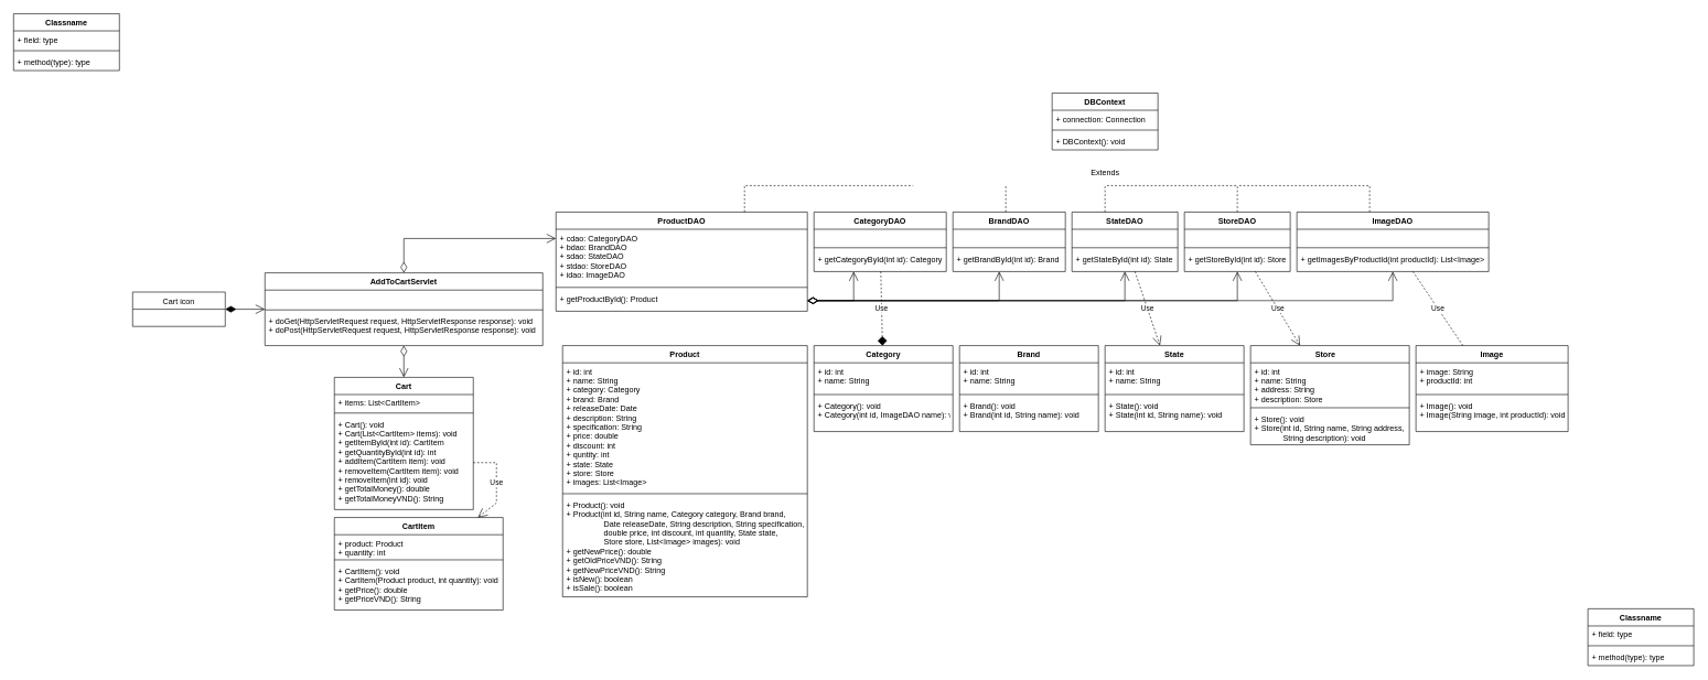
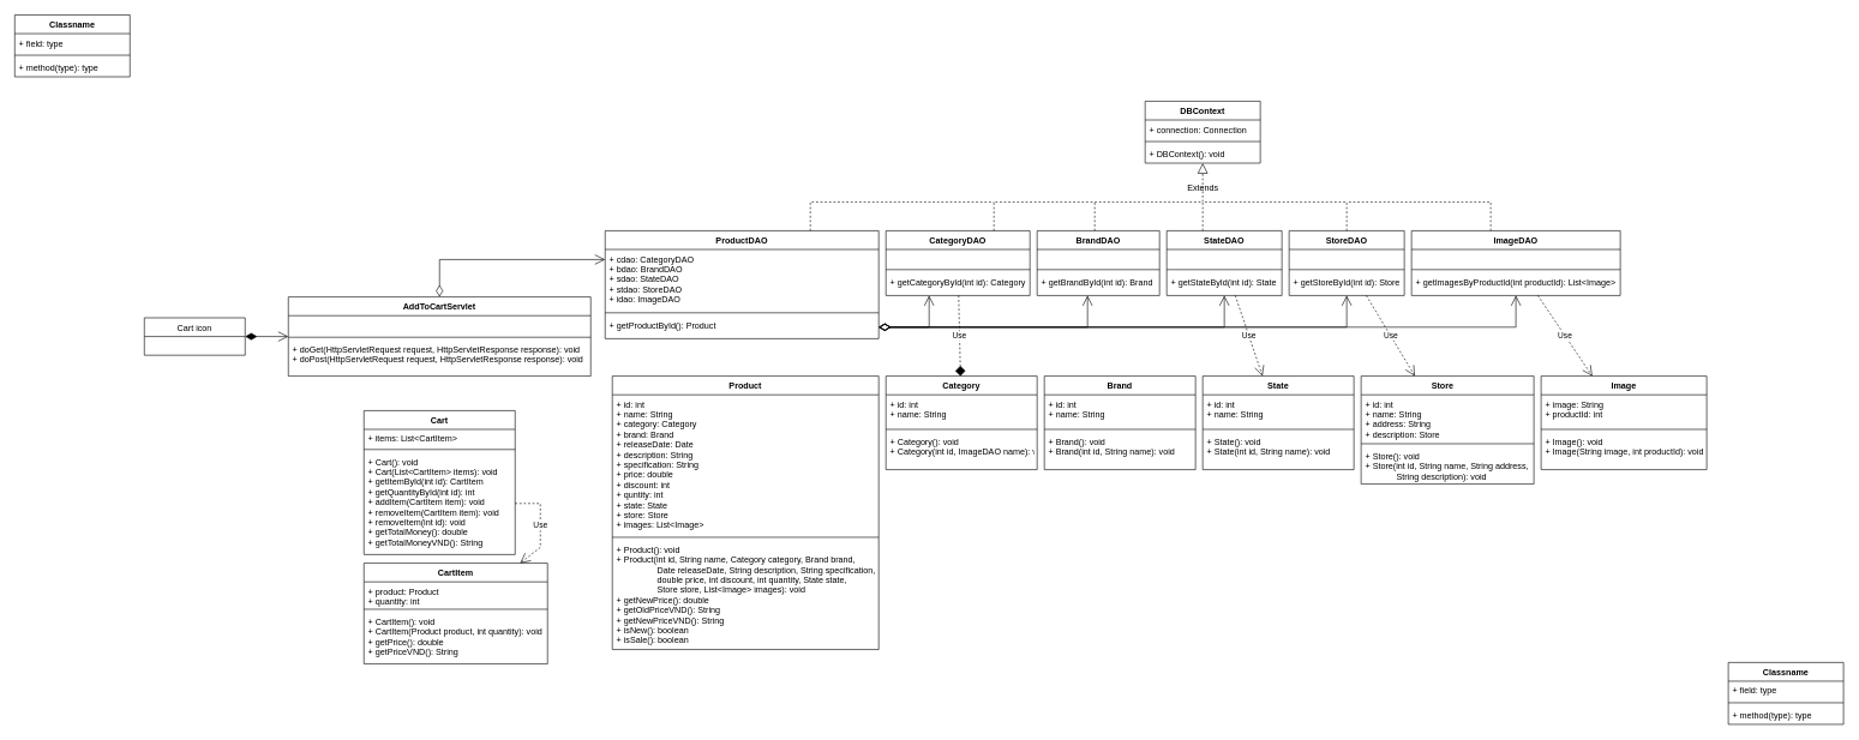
+ <mxCell id="89" value="" style="endArrow=block;dashed=1;endFill=0;endSize=12;html=1;rounded=0;exitX=0.75;exitY=0;exitDx=0;exitDy=0;" parent="1" source="54" target="18" edge="1"><mxGeometry width="160" relative="1" as="geometry"><mxPoint x="1255" y="270" as="sourcePoint" /><mxPoint x="1490" y="250" as="targetPoint" /><Array as="points"><mxPoint x="1380" y="280" /><mxPoint x="1670" y="280" /></Array></mxGeometry></mxCell>
- <mxCell id="73" value="Use" style="endArrow=none;endSize=12;dashed=1;html=1;rounded=0;" parent="1" source="66" target="50" edge="1"><mxGeometry width="160" relative="1" as="geometry"><mxPoint x="1561.081" y="440" as="sourcePoint" /><mxPoint x="1576.216" y="552" as="targetPoint" /></mxGeometry></mxCell>
+ <mxCell id="73" value="Use" style="endArrow=open;endSize=12;dashed=1;html=1;rounded=0;" parent="1" source="66" target="50" edge="1"><mxGeometry width="160" relative="1" as="geometry"><mxPoint x="1561.081" y="440" as="sourcePoint" /><mxPoint x="1576.216" y="552" as="targetPoint" /></mxGeometry></mxCell>
- <mxCell id="83" value="" style="endArrow=open;html=1;endSize=12;startArrow=diamondThin;startSize=14;startFill=0;edgeStyle=orthogonalEdgeStyle;align=left;verticalAlign=bottom;rounded=0;" parent="1" source="8" target="79" edge="1"><mxGeometry x="-1" y="50" relative="1" as="geometry"><mxPoint x="610" y="613" as="sourcePoint" /><mxPoint x="840" y="561" as="targetPoint" /><Array as="points"><mxPoint x="610" y="580" /><mxPoint x="610" y="580" /></Array><mxPoint x="-40" y="20" as="offset" /></mxGeometry></mxCell>
